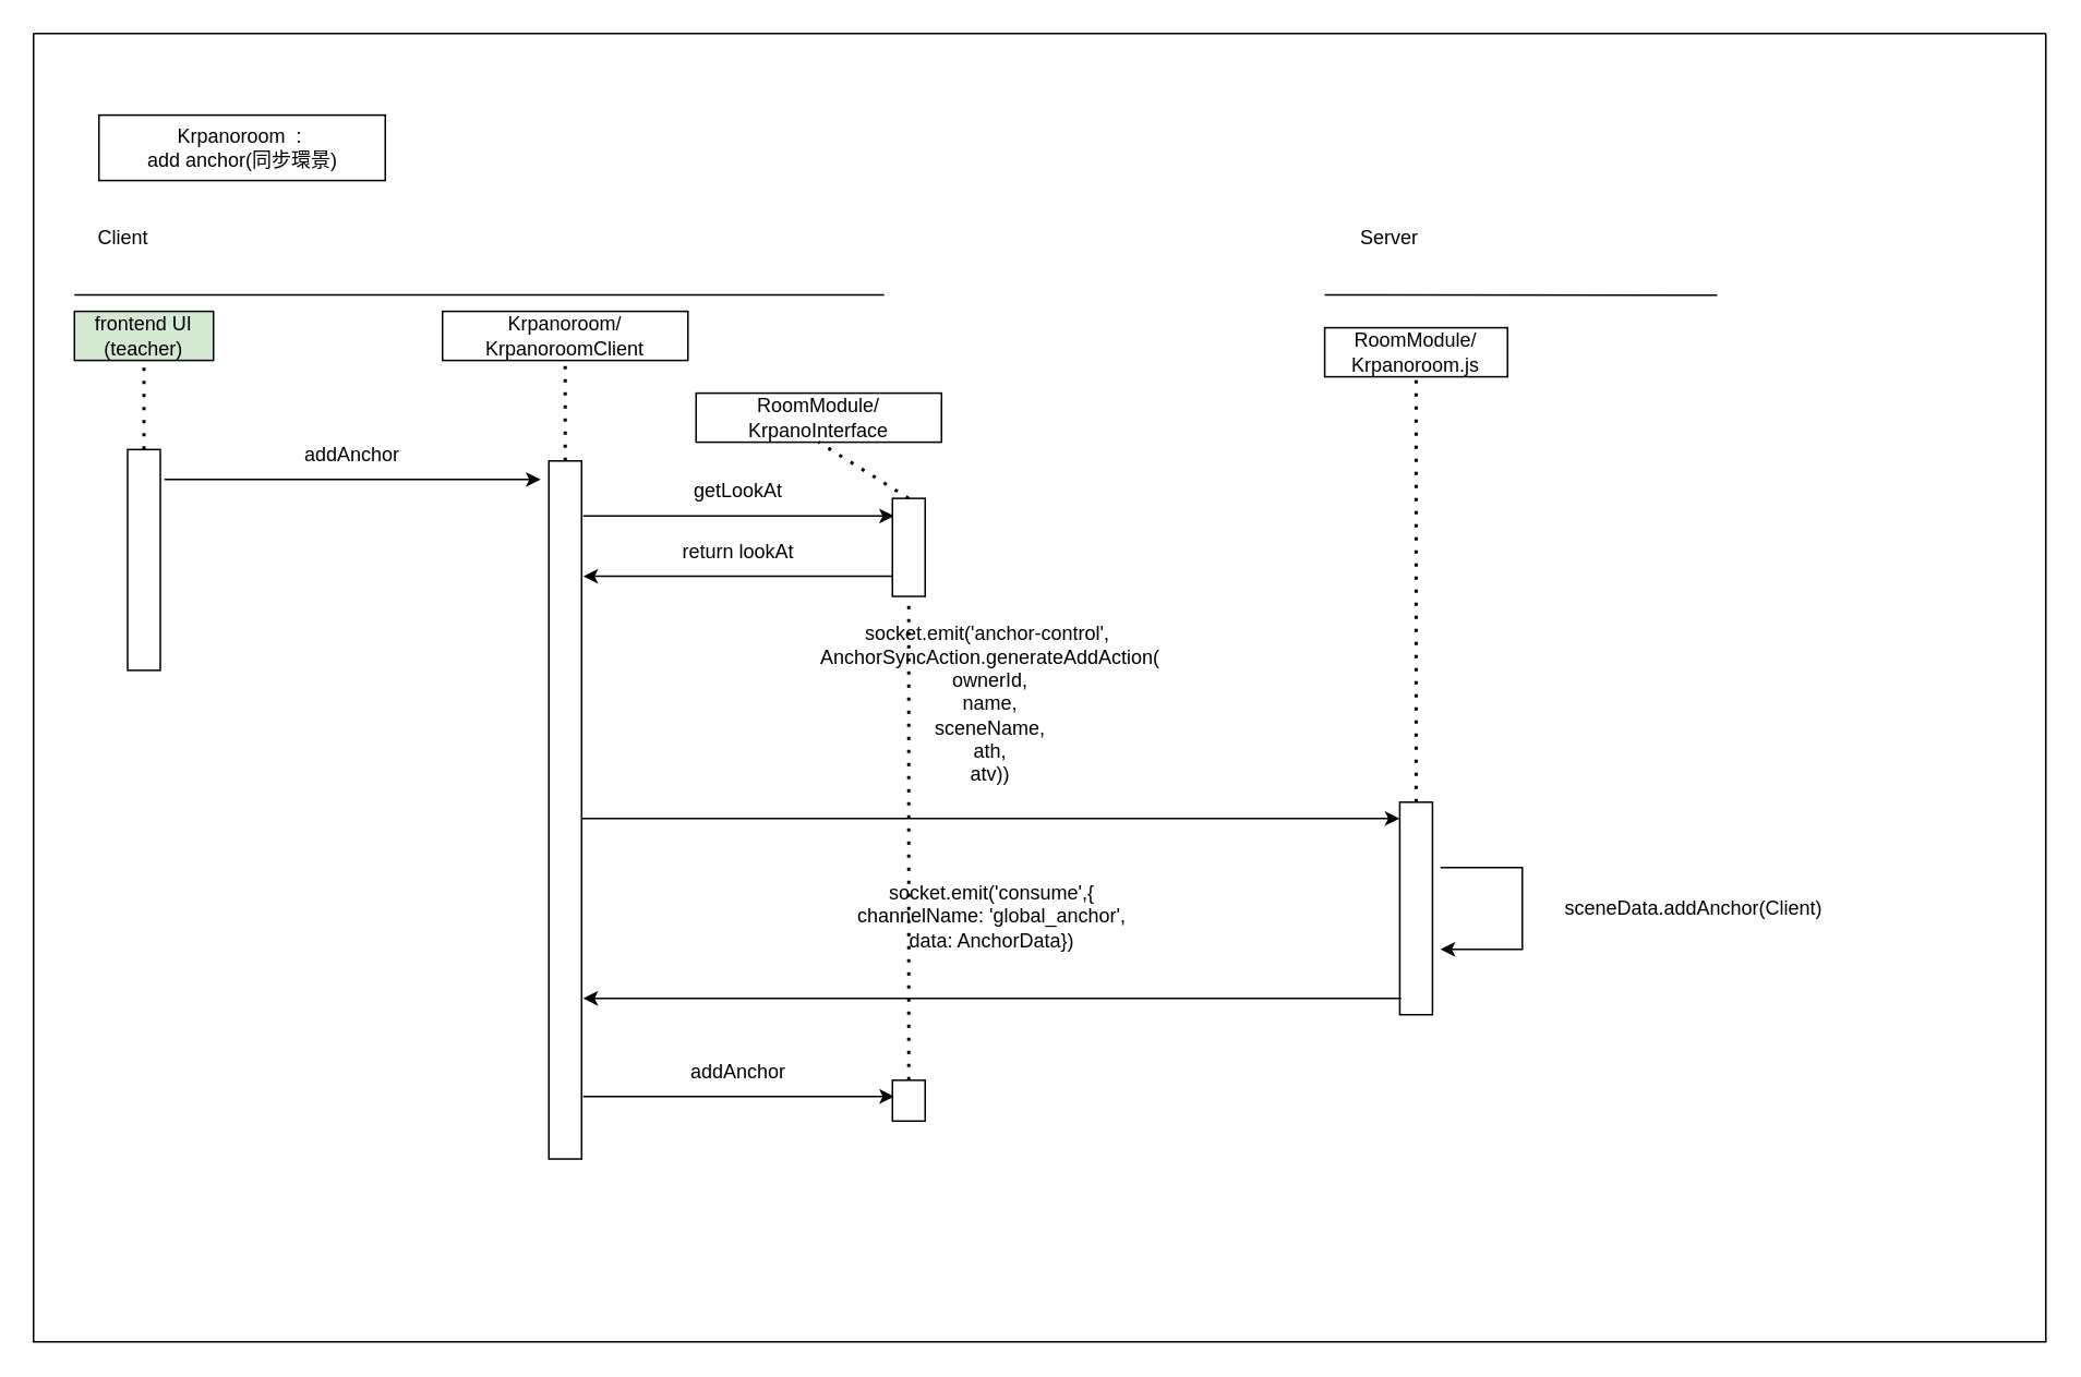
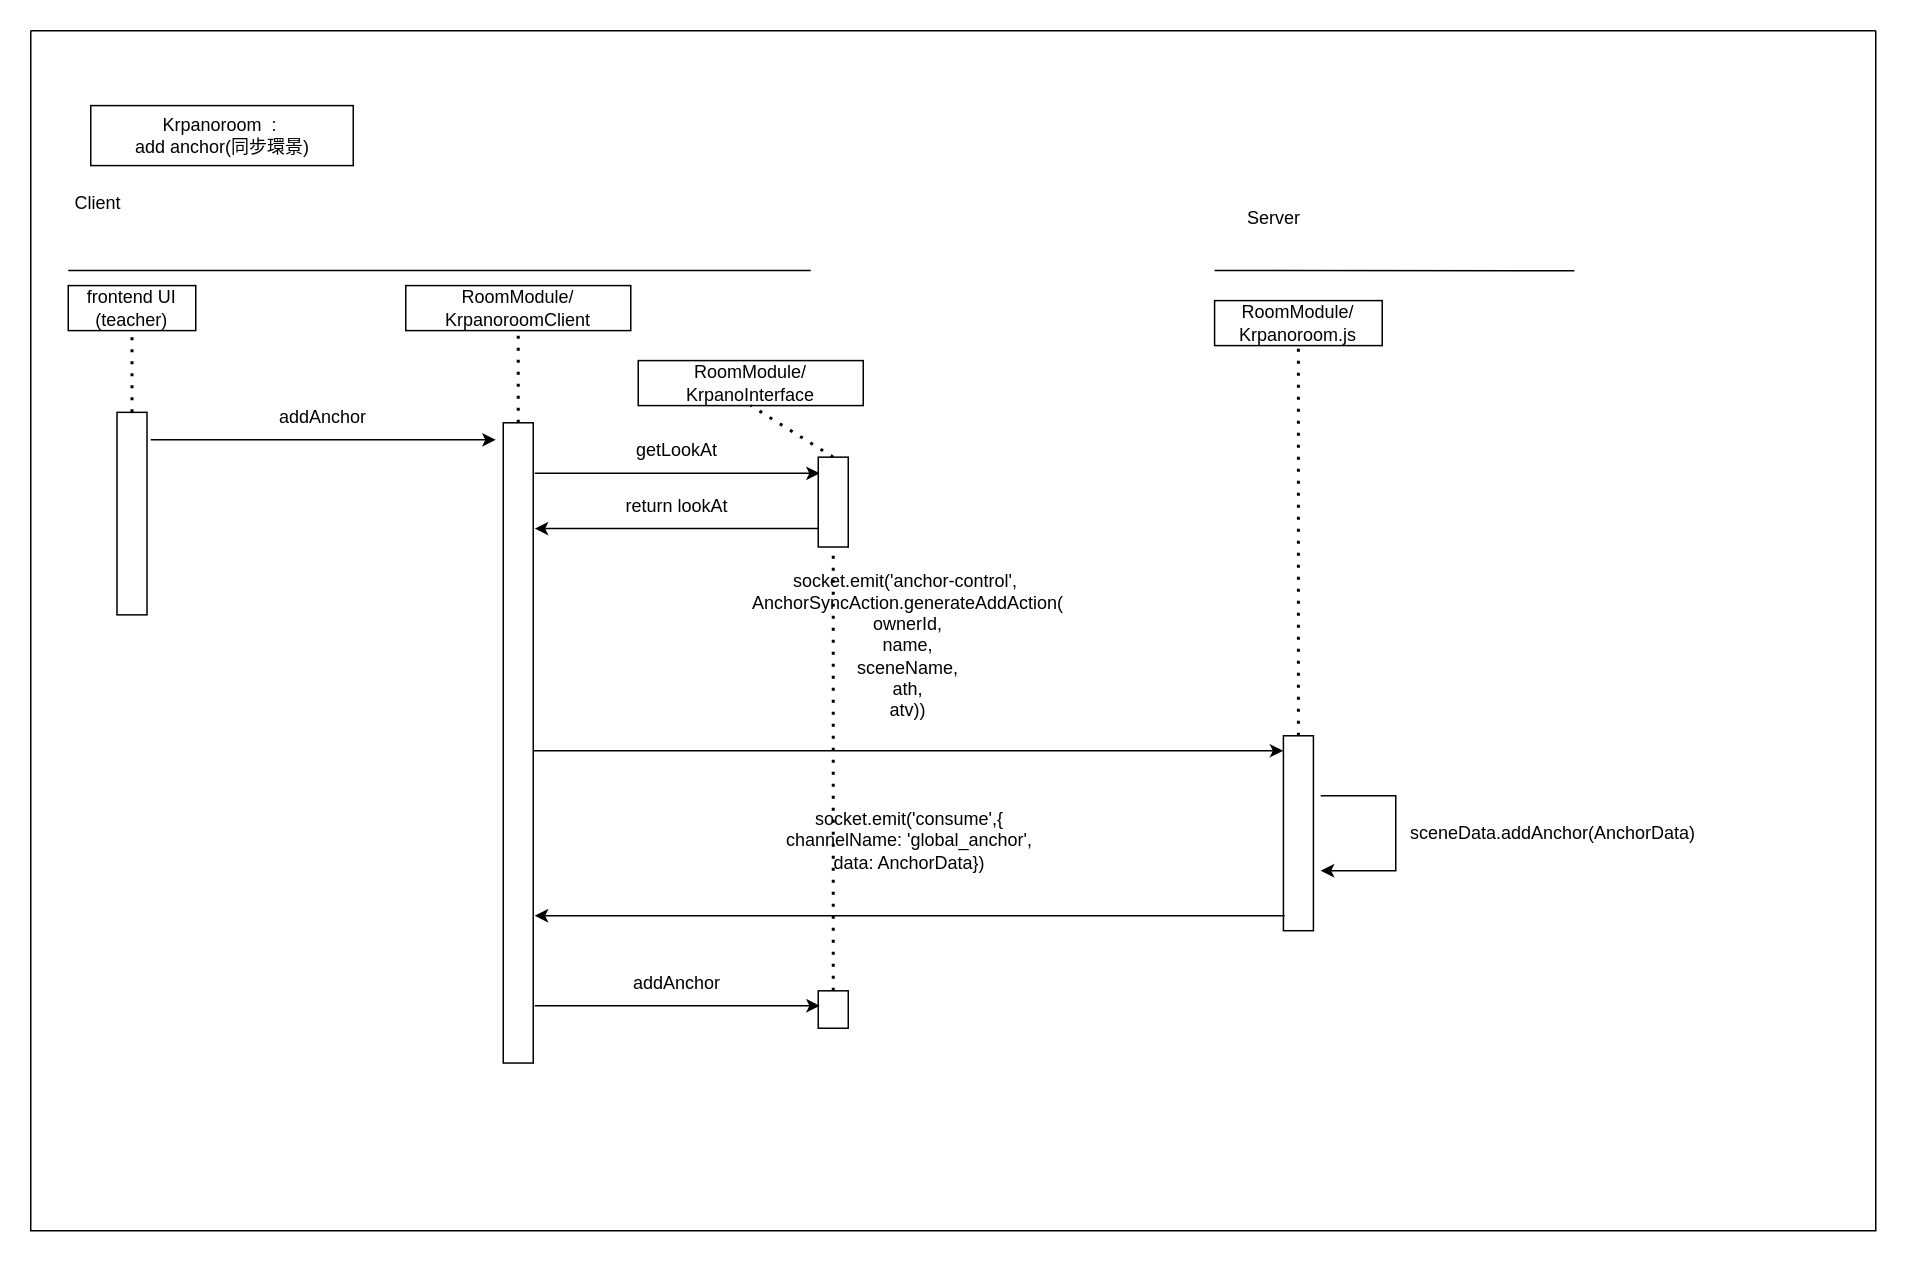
- <mxCell id="7" value="Client" style="text;strokeColor=none;align=center;fillColor=none;html=1;verticalAlign=middle;whiteSpace=wrap;rounded=0;" parent="2" vertex="1"><mxGeometry x="25" y="109.9" width="60" height="30" as="geometry" /></mxCell>
+ <mxCell id="7" value="Client" style="text;strokeColor=none;align=center;fillColor=none;html=1;verticalAlign=middle;whiteSpace=wrap;rounded=0;" parent="2" vertex="1"><mxGeometry x="15" y="99.9" width="60" height="30" as="geometry" /></mxCell>
- <mxCell id="16" value="frontend UI&lt;br&gt;(teacher)" style="rounded=0;whiteSpace=wrap;html=1;fillColor=#d5e8d4;" parent="2" vertex="1"><mxGeometry x="25" y="169.9" width="85" height="30" as="geometry" /></mxCell>
+ <mxCell id="16" value="frontend UI&lt;br&gt;(teacher)" style="rounded=0;whiteSpace=wrap;html=1;" parent="2" vertex="1"><mxGeometry x="25" y="169.9" width="85" height="30" as="geometry" /></mxCell>
- <mxCell id="10" value="Krpanoroom/&lt;br&gt;KrpanoroomClient" style="rounded=0;whiteSpace=wrap;html=1;" parent="2" vertex="1"><mxGeometry x="250.0" y="169.9" width="150.01" height="30" as="geometry" /></mxCell>
+ <mxCell id="10" value="RoomModule/&lt;br&gt;KrpanoroomClient" style="rounded=0;whiteSpace=wrap;html=1;" parent="2" vertex="1"><mxGeometry x="250.0" y="169.9" width="150.01" height="30" as="geometry" /></mxCell>
- <mxCell id="29" value="&amp;nbsp; &amp;nbsp; &amp;nbsp; &amp;nbsp; &amp;nbsp;sceneData.addAnchor(Client)" style="text;strokeColor=none;align=center;fillColor=none;html=1;verticalAlign=middle;whiteSpace=wrap;rounded=0;" parent="2" vertex="1"><mxGeometry x="860" y="510" width="280" height="50" as="geometry" /></mxCell>
+ <mxCell id="29" value="&amp;nbsp; &amp;nbsp; &amp;nbsp; &amp;nbsp; &amp;nbsp;sceneData.addAnchor(AnchorData)" style="text;strokeColor=none;align=center;fillColor=none;html=1;verticalAlign=middle;whiteSpace=wrap;rounded=0;" parent="2" vertex="1"><mxGeometry x="860" y="510" width="280" height="50" as="geometry" /></mxCell>
